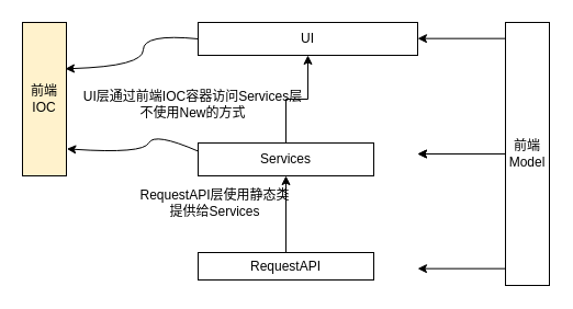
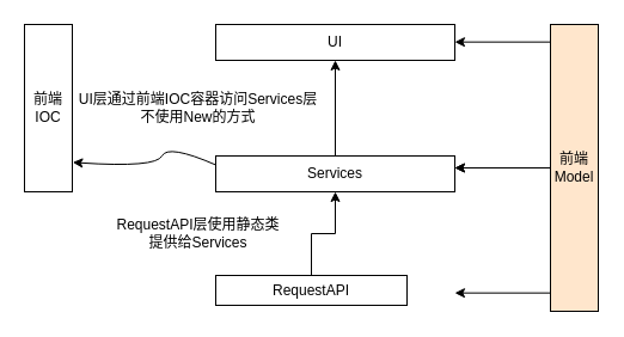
- <mxCell id="9" value="" style="curved=1;endArrow=classic;html=1;entryX=0.975;entryY=0.302;entryDx=0;entryDy=0;exitX=0;exitY=0.5;exitDx=0;exitDy=0;entryPerimeter=0;" edge="1" parent="2" source="6" target="8"><mxGeometry width="50" height="50" relative="1" as="geometry"><mxPoint x="130" as="sourcePoint" /><mxPoint x="80" y="50" as="targetPoint" /><Array as="points"><mxPoint x="110" y="10" /><mxPoint x="110" y="40" /></Array></mxGeometry></mxCell>
- <mxCell id="8" value="前端&lt;br&gt;IOC" style="rounded=0;whiteSpace=wrap;html=1;fillColor=#fff2cc;" vertex="1" parent="2"><mxGeometry width="40" height="140" as="geometry" /></mxCell>
+ <mxCell id="8" value="前端&lt;br&gt;IOC" style="rounded=0;whiteSpace=wrap;html=1;" vertex="1" parent="2"><mxGeometry width="40" height="140" as="geometry" /></mxCell>
- <mxCell id="11" value="UI层通过前端IOC容器访问Services层&lt;br&gt;不使用New的方式" style="text;html=1;align=center;verticalAlign=middle;resizable=0;points=[];autosize=1;" vertex="1" parent="2"><mxGeometry x="50" y="60" width="210" height="30" as="geometry" /></mxCell>
+ <mxCell id="11" value="UI层通过前端IOC容器访问Services层&lt;br&gt;不使用New的方式" style="text;html=1;align=center;verticalAlign=middle;resizable=0;points=[];autosize=1;" vertex="1" parent="2"><mxGeometry x="40" y="55" width="210" height="30" as="geometry" /></mxCell>
- <mxCell id="15" value="前端Model" style="rounded=0;whiteSpace=wrap;html=1;" vertex="1" parent="12"><mxGeometry x="80" width="40" height="240" as="geometry" /></mxCell>
+ <mxCell id="15" value="前端Model" style="rounded=0;whiteSpace=wrap;html=1;fillColor=#ffe6cc;" vertex="1" parent="12"><mxGeometry x="80" width="40" height="240" as="geometry" /></mxCell>
- <mxCell id="4" value="Services" style="rounded=0;whiteSpace=wrap;html=1;" vertex="1" parent="2"><mxGeometry x="160" y="110" width="160" height="30" as="geometry" /></mxCell>
+ <mxCell id="4" value="Services" style="rounded=0;whiteSpace=wrap;html=1;" vertex="1" parent="2"><mxGeometry x="160" y="110" width="200" height="30" as="geometry" /></mxCell>
- <mxCell id="18" value="RequestAPI层使用静态类&lt;br&gt;提供给Services" style="text;html=1;align=center;verticalAlign=middle;resizable=0;points=[];autosize=1;" vertex="1" parent="2"><mxGeometry x="100" y="150" width="150" height="30" as="geometry" /></mxCell>
+ <mxCell id="18" value="RequestAPI层使用静态类&lt;br&gt;提供给Services" style="text;html=1;align=center;verticalAlign=middle;resizable=0;points=[];autosize=1;" vertex="1" parent="2"><mxGeometry x="70" y="160" width="150" height="30" as="geometry" /></mxCell>
